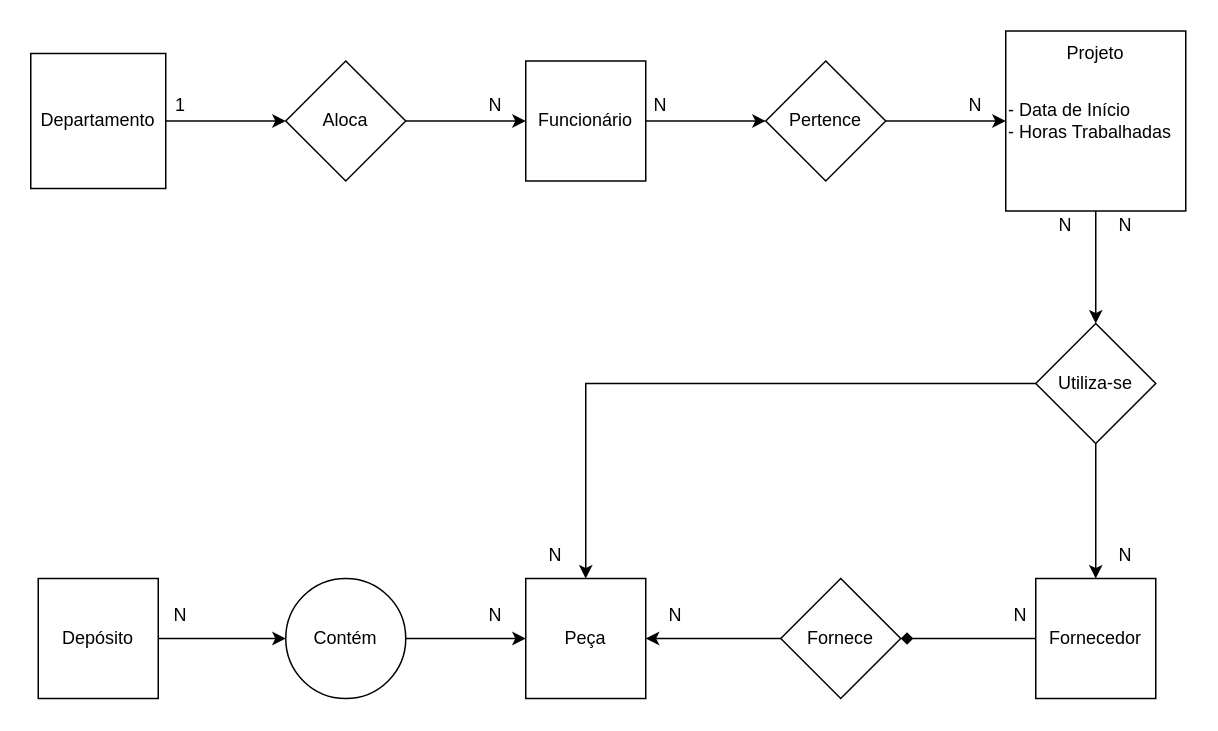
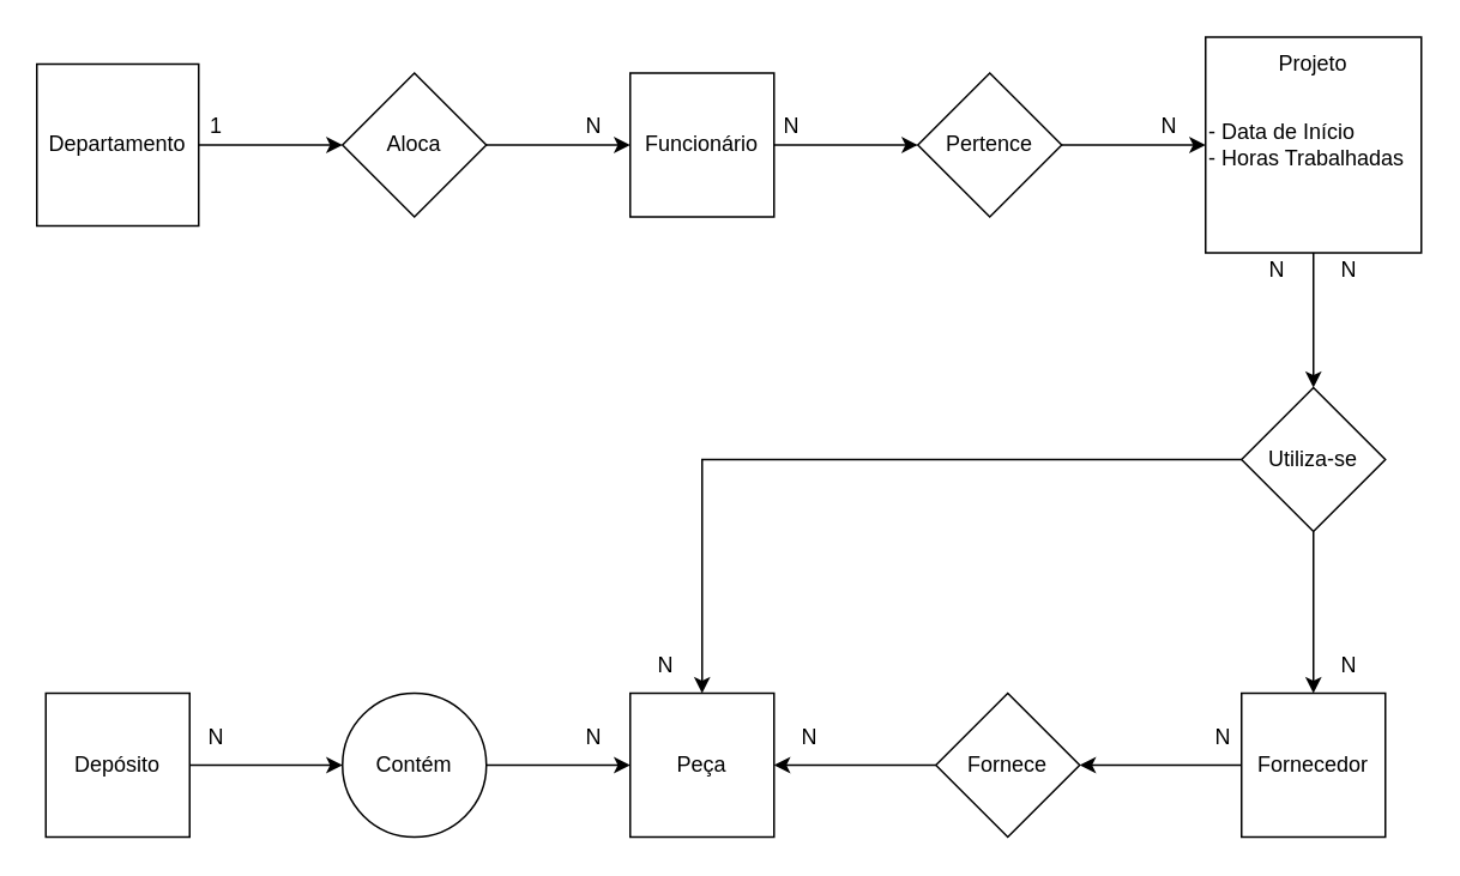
- <mxCell id="18" style="edgeStyle=orthogonalEdgeStyle;rounded=0;orthogonalLoop=1;jettySize=auto;html=1;entryX=1;entryY=0.5;entryDx=0;entryDy=0;endArrow=diamond;" edge="1" parent="1" source="19" target="26"><mxGeometry relative="1" as="geometry" /></mxCell>
+ <mxCell id="18" style="edgeStyle=orthogonalEdgeStyle;rounded=0;orthogonalLoop=1;jettySize=auto;html=1;entryX=1;entryY=0.5;entryDx=0;entryDy=0;" edge="1" parent="1" source="19" target="26"><mxGeometry relative="1" as="geometry" /></mxCell>
